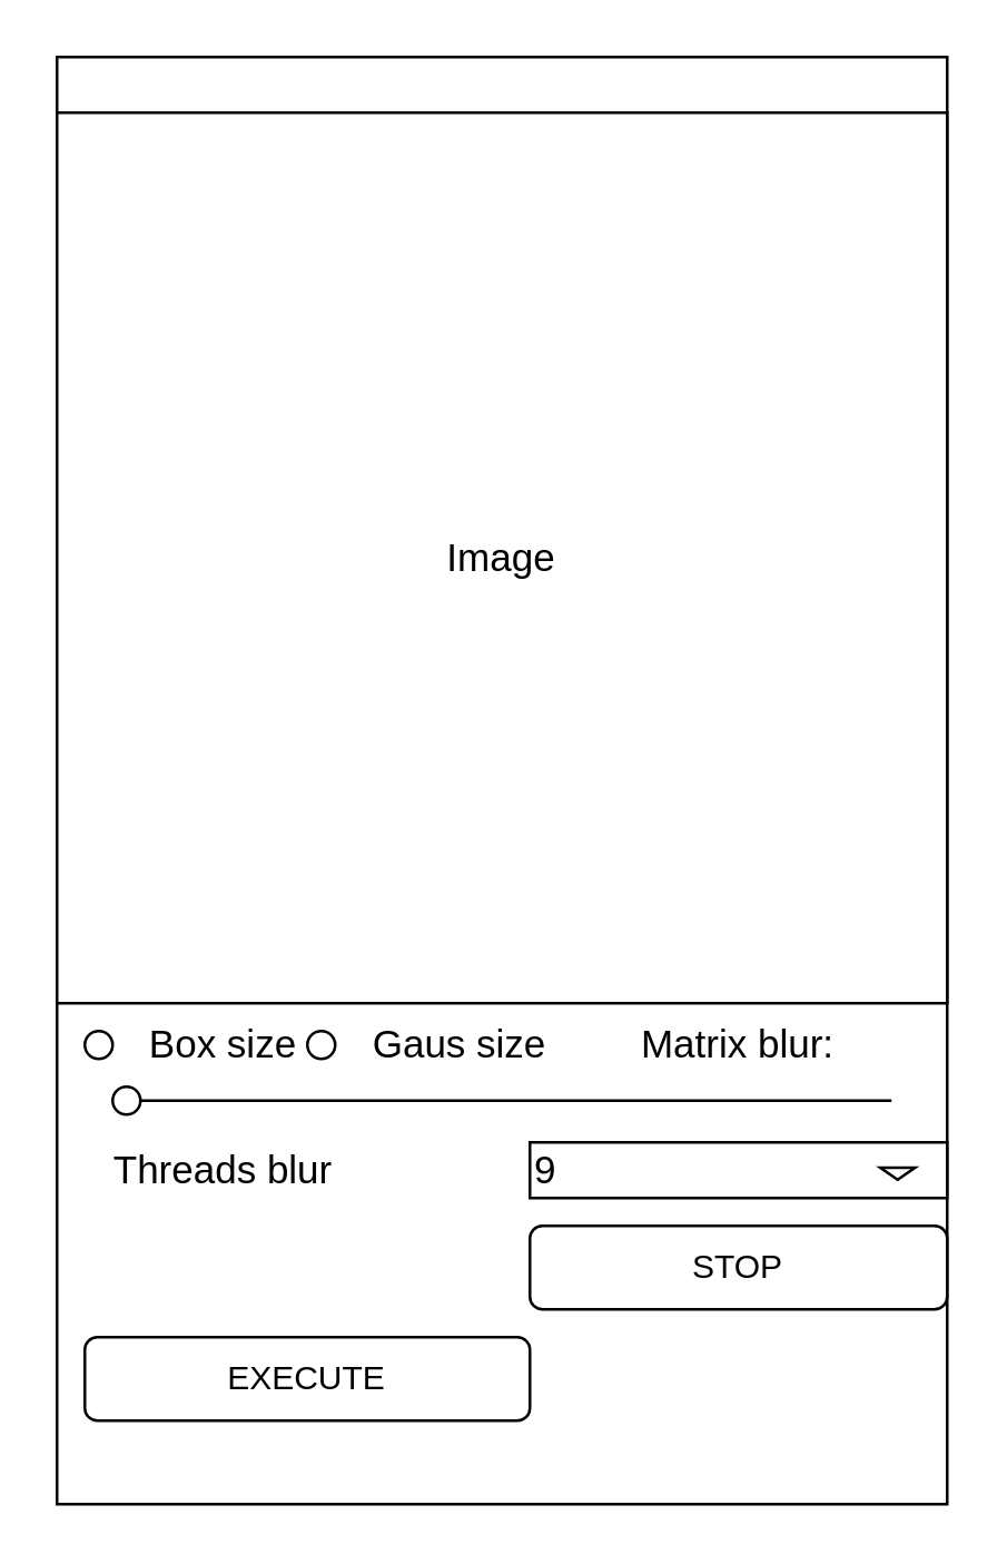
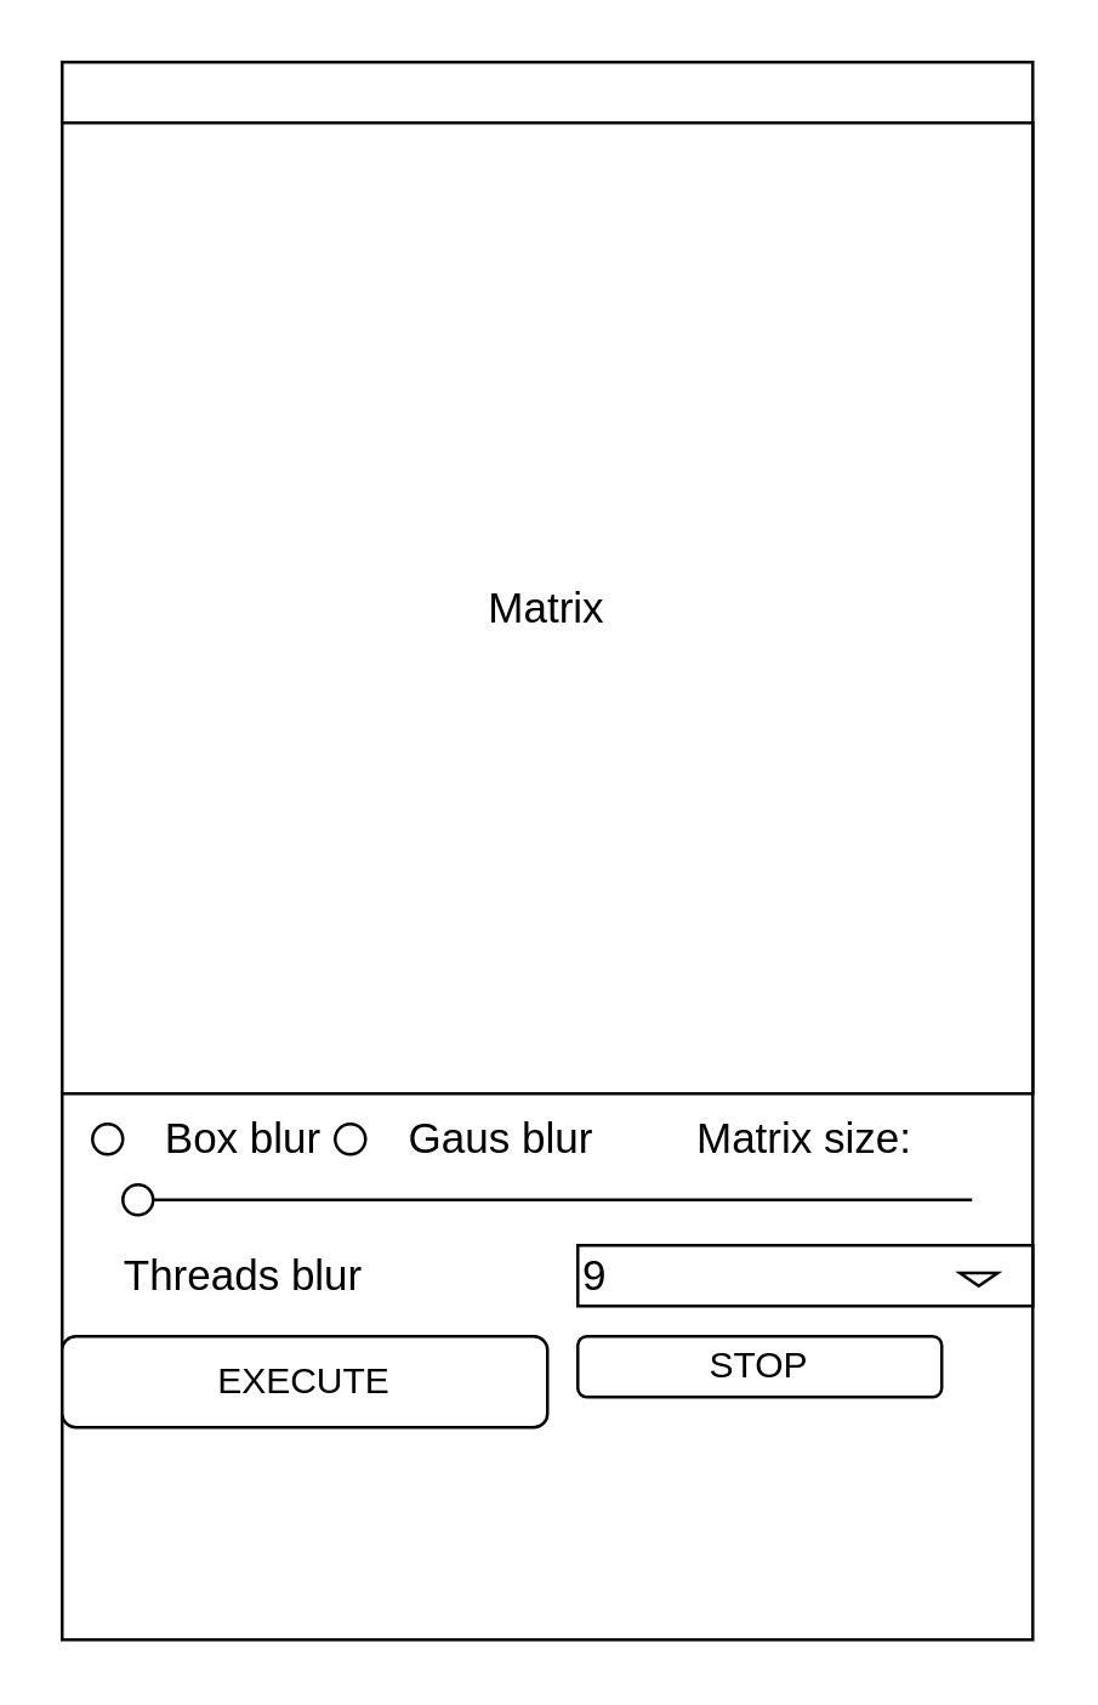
- <mxCell id="3" value="&lt;font style=&quot;font-size: 14px;&quot;&gt;Image&lt;/font&gt;" style="whiteSpace=wrap;html=1;aspect=fixed;" vertex="1" parent="1"><mxGeometry y="40" width="320" height="320" as="geometry" x="20" /></mxCell>
+ <mxCell id="3" value="&lt;font style=&quot;font-size: 14px;&quot;&gt;Matrix&lt;/font&gt;" style="whiteSpace=wrap;html=1;aspect=fixed;" vertex="1" parent="1"><mxGeometry y="40" width="320" height="320" as="geometry" x="20" /></mxCell>
- <mxCell id="5" value="&lt;font style=&quot;font-size: 14px;&quot;&gt;Box size&lt;/font&gt;" style="text;html=1;strokeColor=none;fillColor=none;align=center;verticalAlign=middle;whiteSpace=wrap;rounded=0;" vertex="1" parent="1"><mxGeometry x="50" y="370" width="60" height="10" as="geometry" /></mxCell>
+ <mxCell id="5" value="&lt;font style=&quot;font-size: 14px;&quot;&gt;Box blur&lt;/font&gt;" style="text;html=1;strokeColor=none;fillColor=none;align=center;verticalAlign=middle;whiteSpace=wrap;rounded=0;" vertex="1" parent="1"><mxGeometry x="50" y="370" width="60" height="10" as="geometry" /></mxCell>
- <mxCell id="7" value="&lt;font style=&quot;font-size: 14px;&quot;&gt;Gaus size&lt;/font&gt;" style="text;html=1;strokeColor=none;fillColor=none;align=center;verticalAlign=middle;whiteSpace=wrap;rounded=0;" vertex="1" parent="1"><mxGeometry x="130" y="370" width="70" height="10" as="geometry" /></mxCell>
+ <mxCell id="7" value="&lt;font style=&quot;font-size: 14px;&quot;&gt;Gaus blur&lt;/font&gt;" style="text;html=1;strokeColor=none;fillColor=none;align=center;verticalAlign=middle;whiteSpace=wrap;rounded=0;" vertex="1" parent="1"><mxGeometry x="130" y="370" width="70" height="10" as="geometry" /></mxCell>
- <mxCell id="8" value="&lt;font style=&quot;font-size: 14px;&quot;&gt;Matrix blur:&lt;/font&gt;" style="text;html=1;strokeColor=none;fillColor=none;align=center;verticalAlign=middle;whiteSpace=wrap;rounded=0;" vertex="1" parent="1"><mxGeometry x="220" y="370" width="90" height="10" as="geometry" /></mxCell>
+ <mxCell id="8" value="&lt;font style=&quot;font-size: 14px;&quot;&gt;Matrix size:&lt;/font&gt;" style="text;html=1;strokeColor=none;fillColor=none;align=center;verticalAlign=middle;whiteSpace=wrap;rounded=0;" vertex="1" parent="1"><mxGeometry x="220" y="370" width="90" height="10" as="geometry" /></mxCell>
- <mxCell id="9" value="STOP" style="rounded=1;whiteSpace=wrap;html=1;" vertex="1" parent="1"><mxGeometry x="190" y="440" width="150" height="30" as="geometry" /></mxCell>
+ <mxCell id="9" value="STOP" style="rounded=1;whiteSpace=wrap;html=1;" vertex="1" parent="1"><mxGeometry x="190" y="440" width="120" height="20" as="geometry" /></mxCell>
- <mxCell id="10" value="EXECUTE" style="rounded=1;whiteSpace=wrap;html=1;" vertex="1" parent="1"><mxGeometry x="30" y="480" width="160" height="30" as="geometry" /></mxCell>
+ <mxCell id="10" value="EXECUTE" style="rounded=1;whiteSpace=wrap;html=1;" vertex="1" parent="1"><mxGeometry y="440" width="160" height="30" as="geometry" x="20" /></mxCell>
